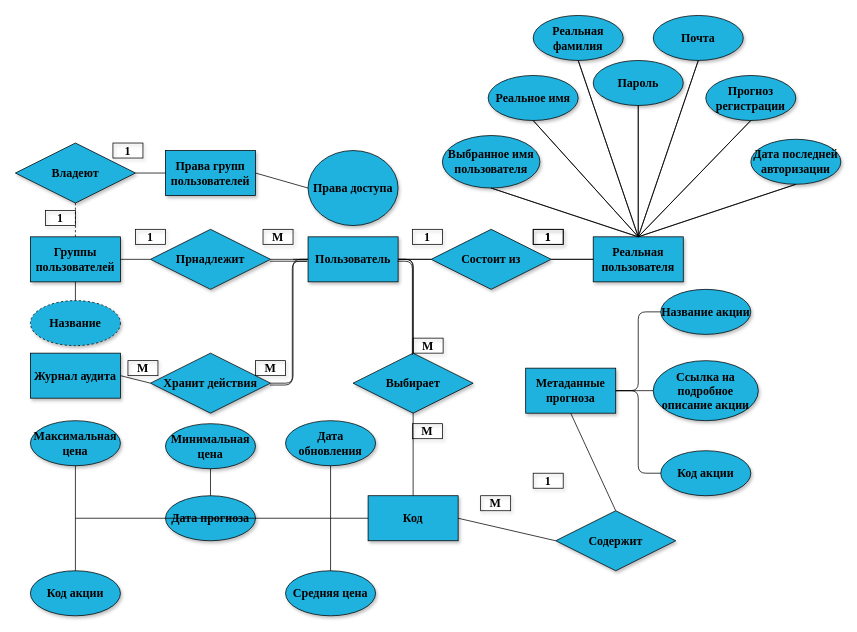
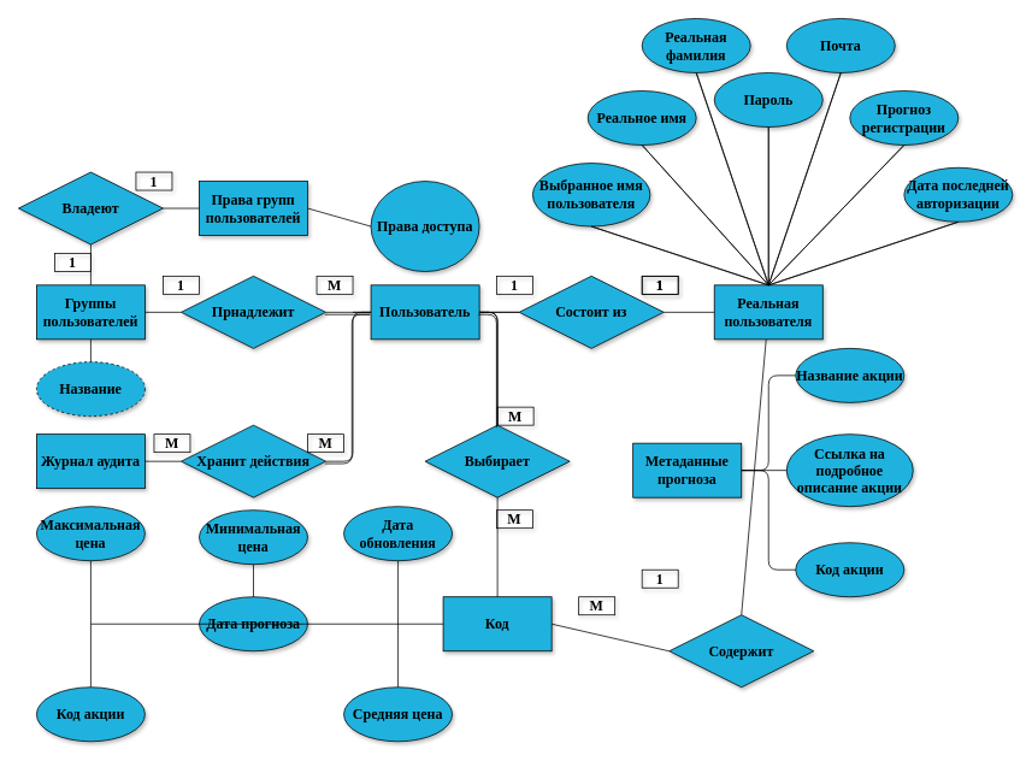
- <mxCell id="36" value="" style="endArrow=none;html=1;exitX=0.5;exitY=1;exitDx=0;exitDy=0;entryX=0.5;entryY=0;entryDx=0;entryDy=0;strokeColor=#000000;dashed=1;" parent="1" source="35" target="6" edge="1"><mxGeometry width="50" height="50" relative="1" as="geometry"><mxPoint x="70" y="380" as="sourcePoint" /><mxPoint x="120" y="330" as="targetPoint" /></mxGeometry></mxCell>
+ <mxCell id="36" value="" style="endArrow=none;html=1;exitX=0.5;exitY=1;exitDx=0;exitDy=0;entryX=0.5;entryY=0;entryDx=0;entryDy=0;strokeColor=#000000;" parent="1" source="35" target="6" edge="1"><mxGeometry width="50" height="50" relative="1" as="geometry"><mxPoint x="70" y="380" as="sourcePoint" /><mxPoint x="120" y="330" as="targetPoint" /></mxGeometry></mxCell>
- <mxCell id="25" value="" style="endArrow=none;html=1;exitX=1;exitY=0.5;exitDx=0;exitDy=0;entryX=0;entryY=0.5;entryDx=0;entryDy=0;strokeColor=#000000;" parent="1" source="10" target="8" edge="1"><mxGeometry width="50" height="50" relative="1" as="geometry"><mxPoint x="680" y="370" as="sourcePoint" /><mxPoint x="730" y="320" as="targetPoint" /></mxGeometry></mxCell>
- <mxCell id="9" value="&lt;font face=&quot;Times New Roman&quot; size=&quot;3&quot;&gt;&lt;b&gt;Журнал аудита&lt;/b&gt;&lt;/font&gt;" style="rounded=0;whiteSpace=wrap;html=1;fillColor=#20B2DE;shadow=1;strokeColor=#000000;" parent="1" vertex="1"><mxGeometry x="40" y="470" width="120" height="60" as="geometry" /></mxCell>
+ <mxCell id="9" value="&lt;font face=&quot;Times New Roman&quot; size=&quot;3&quot;&gt;&lt;b&gt;Журнал аудита&lt;/b&gt;&lt;/font&gt;" style="rounded=0;whiteSpace=wrap;html=1;fillColor=#20B2DE;shadow=1;strokeColor=#000000;" parent="1" vertex="1"><mxGeometry x="40" y="480" width="120" height="60" as="geometry" /></mxCell>
- <mxCell id="49" value="" style="endArrow=none;html=1;exitX=0.5;exitY=0;exitDx=0;exitDy=0;entryX=0.5;entryY=1;entryDx=0;entryDy=0;strokeColor=#000000;" parent="1" source="45" target="5" edge="1"><mxGeometry width="50" height="50" relative="1" as="geometry"><mxPoint x="910" y="380" as="sourcePoint" /><mxPoint x="960" y="330" as="targetPoint" /></mxGeometry></mxCell>
+ <mxCell id="49" value="" style="endArrow=none;html=1;exitX=0.5;exitY=0;exitDx=0;exitDy=0;strokeColor=#000000;" parent="1" source="45" target="8" edge="1"><mxGeometry width="50" height="50" relative="1" as="geometry"><mxPoint x="910" y="380" as="sourcePoint" /><mxPoint x="960" y="330" as="targetPoint" /></mxGeometry></mxCell>
